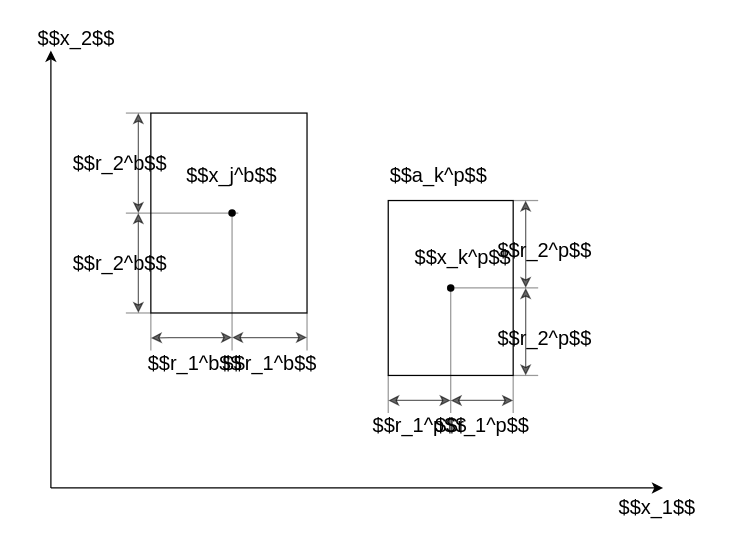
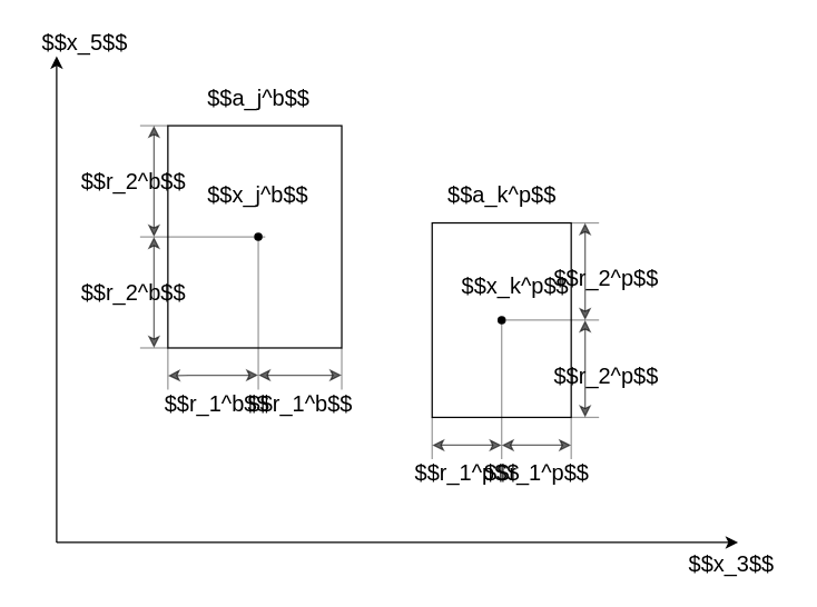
- <mxCell id="39" value="$$x_2$$" style="text;html=1;align=center;verticalAlign=middle;resizable=0;points=[];autosize=1;strokeColor=none;fillColor=none;fontSize=16;" vertex="1" parent="1"><mxGeometry x="20" y="20" width="80" height="20" as="geometry" /></mxCell>
+ <mxCell id="39" value="$$x_5$$" style="text;html=1;align=center;verticalAlign=middle;resizable=0;points=[];autosize=1;strokeColor=none;fillColor=none;fontSize=16;" vertex="1" parent="1"><mxGeometry x="20" y="20" width="80" height="20" as="geometry" /></mxCell>
+ <mxCell id="7" value="$$a_j^b$$" style="text;html=1;align=center;verticalAlign=middle;resizable=0;points=[];autosize=1;strokeColor=none;fillColor=none;fontSize=16;" vertex="1" parent="1"><mxGeometry x="140" y="60" width="90" height="20" as="geometry" /></mxCell>
- <mxCell id="6" value="$$a_k^p$$" style="text;html=1;align=center;verticalAlign=middle;resizable=0;points=[];autosize=1;strokeColor=none;fillColor=none;fontSize=16;" vertex="1" parent="1"><mxGeometry x="305" y="130" width="90" height="20" as="geometry" /></mxCell>
+ <mxCell id="6" value="$$a_k^p$$" style="text;html=1;align=center;verticalAlign=middle;resizable=0;points=[];autosize=1;strokeColor=none;fillColor=none;fontSize=16;" vertex="1" parent="1"><mxGeometry x="315" y="130" width="90" height="20" as="geometry" /></mxCell>
- <mxCell id="38" value="$$x_1$$" style="text;html=1;align=center;verticalAlign=middle;resizable=0;points=[];autosize=1;strokeColor=none;fillColor=none;fontSize=16;" vertex="1" parent="1"><mxGeometry x="485" y="395" width="80" height="20" as="geometry" /></mxCell>
+ <mxCell id="38" value="$$x_3$$" style="text;html=1;align=center;verticalAlign=middle;resizable=0;points=[];autosize=1;strokeColor=none;fillColor=none;fontSize=16;" vertex="1" parent="1"><mxGeometry x="485" y="395" width="80" height="20" as="geometry" /></mxCell>
